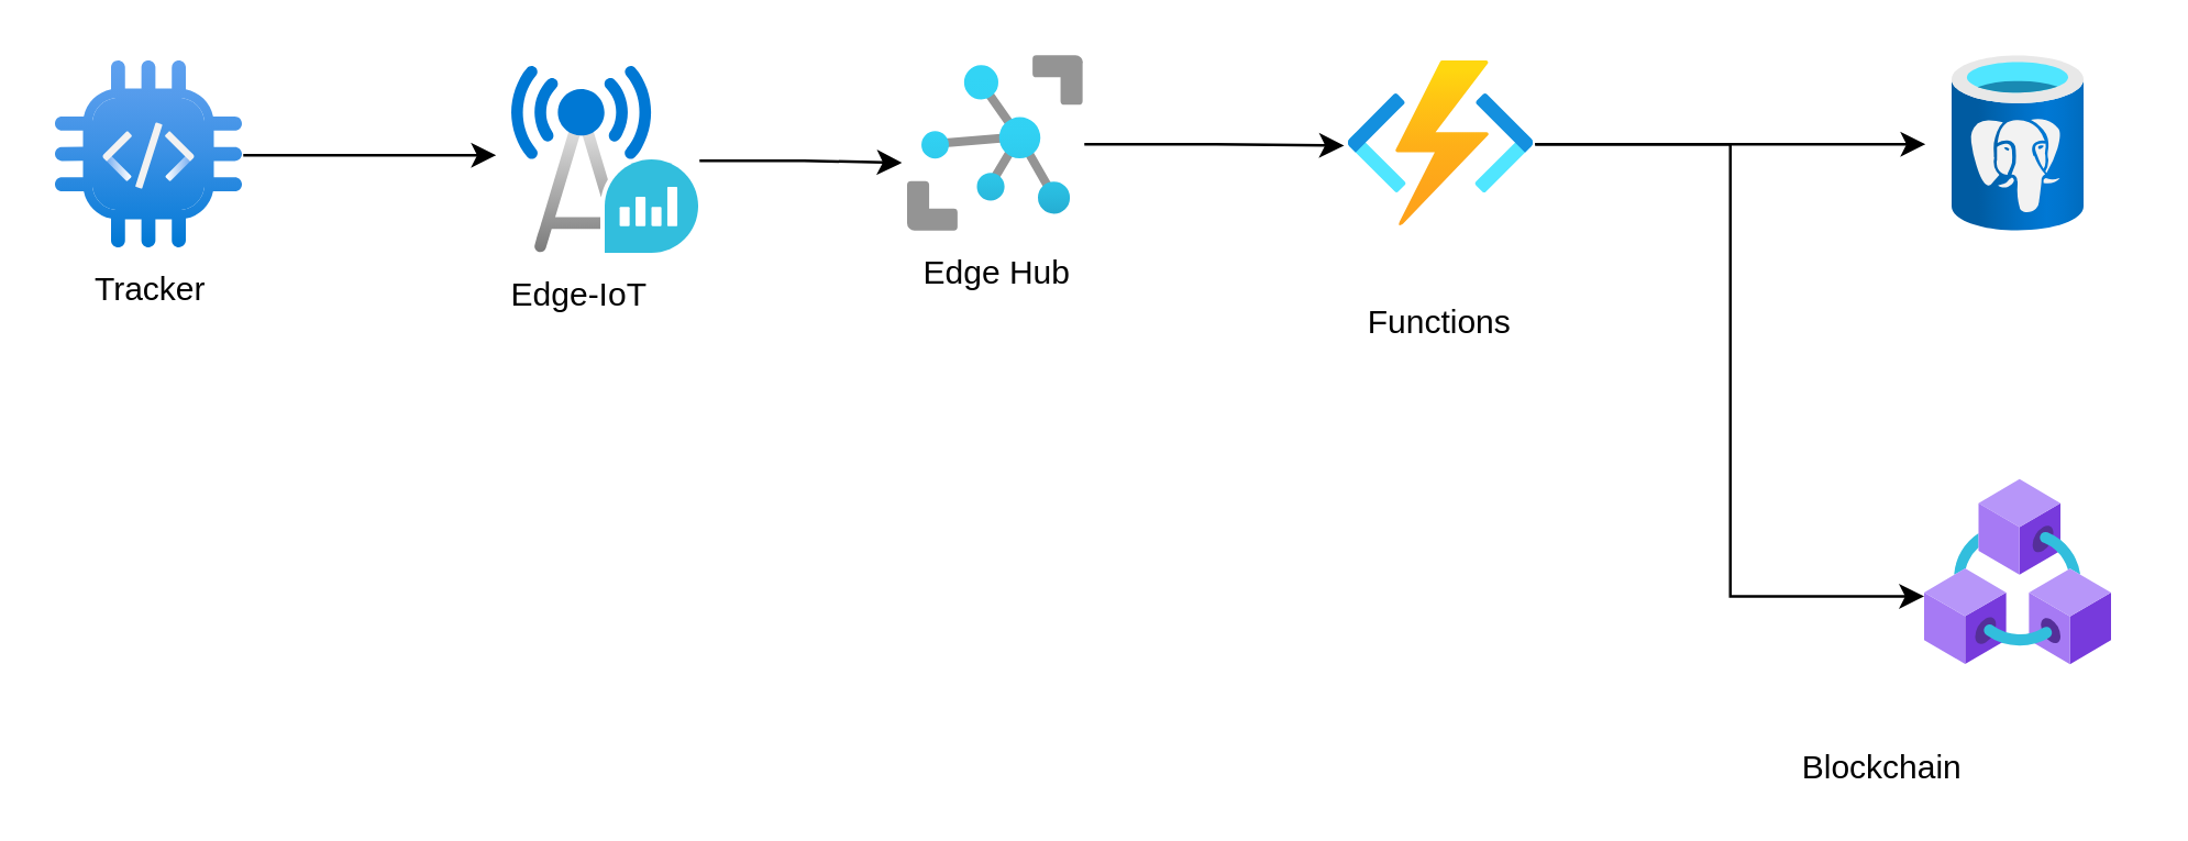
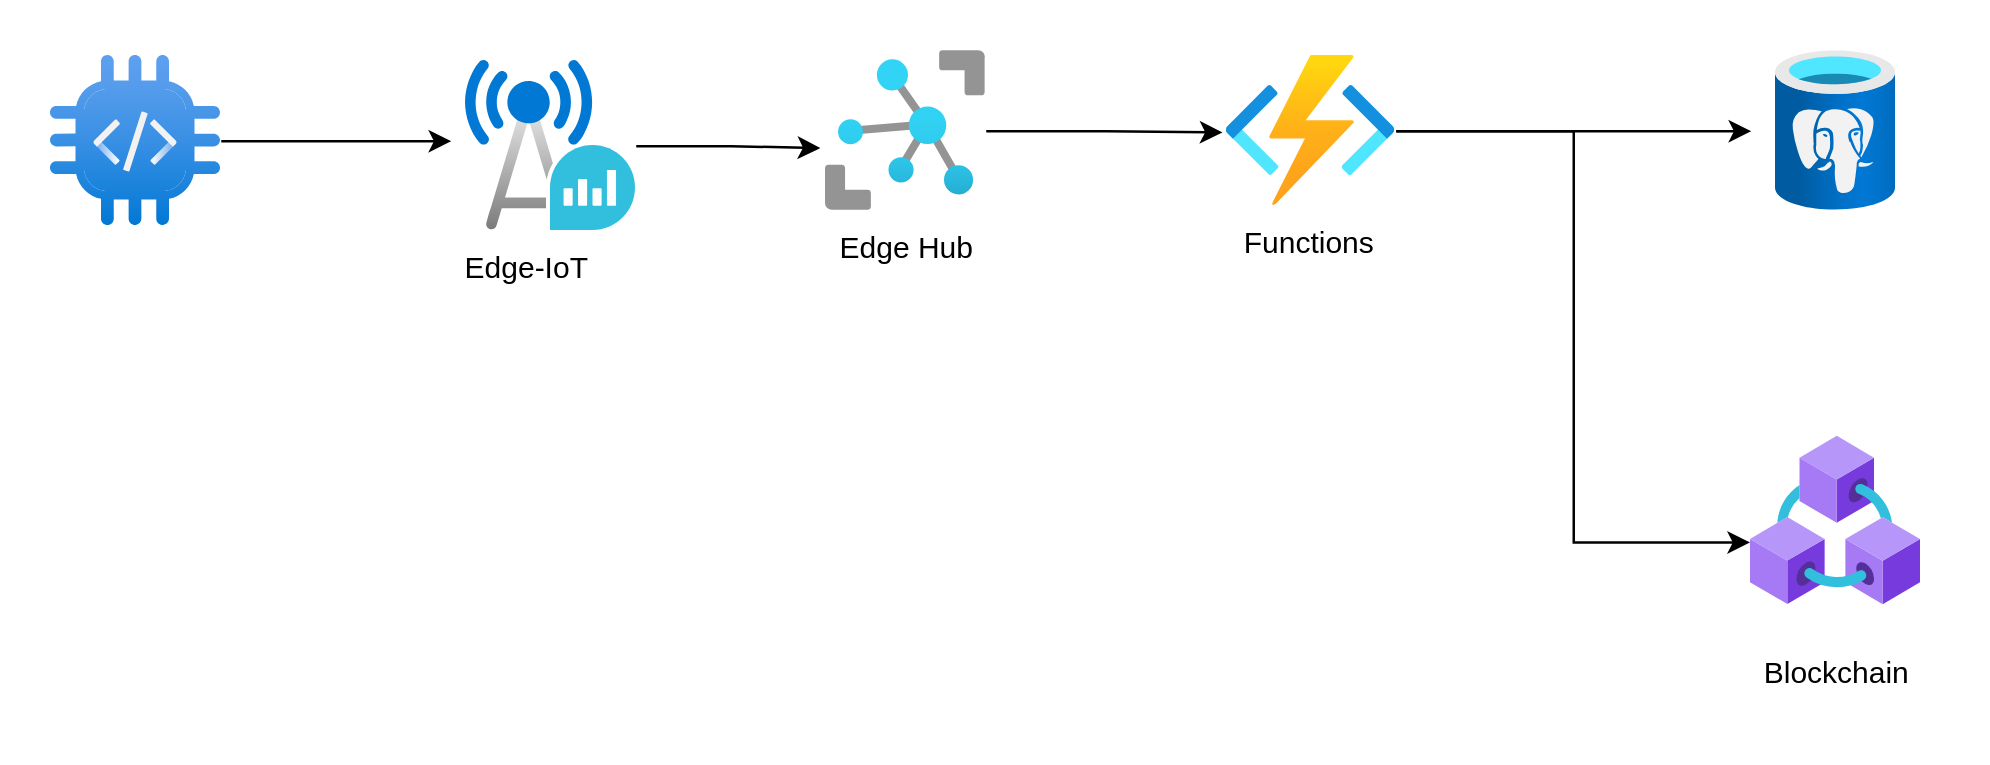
- <mxCell id="17" value="Tracker" style="text;html=1;align=center;verticalAlign=middle;resizable=0;points=[];autosize=1;strokeColor=none;fillColor=none;" vertex="1" parent="1"><mxGeometry x="24" y="90" width="60" height="30" as="geometry" /></mxCell>
- <mxCell id="10" value="Functions" style="text;html=1;align=center;verticalAlign=middle;resizable=0;points=[];autosize=1;strokeColor=none;fillColor=none;" vertex="1" parent="1"><mxGeometry x="483" y="102" width="80" height="30" as="geometry" /></mxCell>
+ <mxCell id="10" value="Functions" style="text;html=1;align=center;verticalAlign=middle;resizable=0;points=[];autosize=1;strokeColor=none;fillColor=none;" vertex="1" parent="1"><mxGeometry x="483" y="82" width="80" height="30" as="geometry" /></mxCell>
- <mxCell id="11" value="Blockchain" style="text;html=1;align=center;verticalAlign=middle;resizable=0;points=[];autosize=1;strokeColor=none;fillColor=none;" vertex="1" parent="1"><mxGeometry x="644" y="264" width="80" height="30" as="geometry" /></mxCell>
+ <mxCell id="11" value="Blockchain" style="text;html=1;align=center;verticalAlign=middle;resizable=0;points=[];autosize=1;strokeColor=none;fillColor=none;" vertex="1" parent="1"><mxGeometry x="694" y="254" width="80" height="30" as="geometry" /></mxCell>
